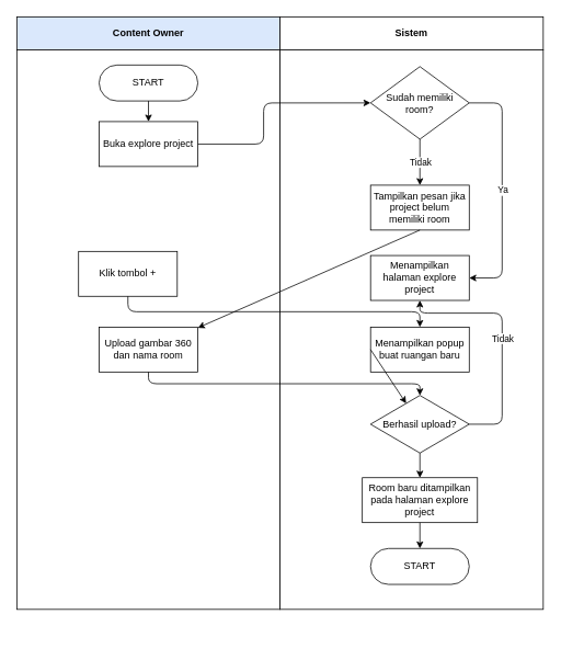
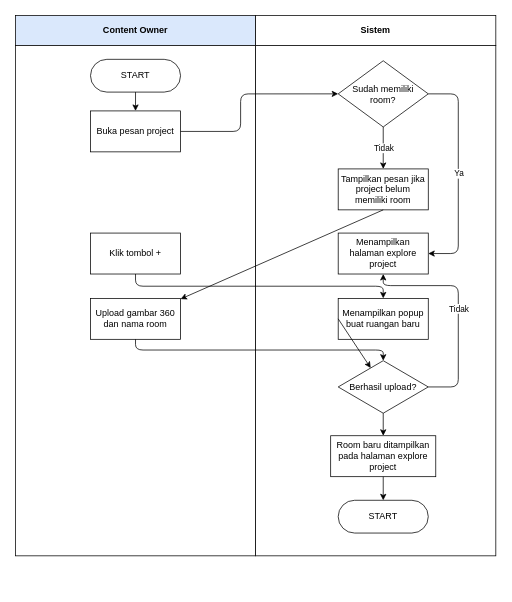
- <mxCell id="8" value="Buka explore project" style="rounded=0;whiteSpace=wrap;html=1;" parent="4" vertex="1"><mxGeometry x="100" y="87.273" width="120" height="54.545" as="geometry" /></mxCell>
+ <mxCell id="8" value="Buka pesan project" style="rounded=0;whiteSpace=wrap;html=1;" parent="4" vertex="1"><mxGeometry x="100" y="87.273" width="120" height="54.545" as="geometry" /></mxCell>
- <mxCell id="19" value="Klik tombol +" style="rounded=0;whiteSpace=wrap;html=1;" vertex="1" parent="4"><mxGeometry x="75" y="245.002" width="120" height="54.545" as="geometry" /></mxCell>
+ <mxCell id="19" value="Klik tombol +" style="rounded=0;whiteSpace=wrap;html=1;" vertex="1" parent="4"><mxGeometry x="100" y="250.002" width="120" height="54.545" as="geometry" /></mxCell>
